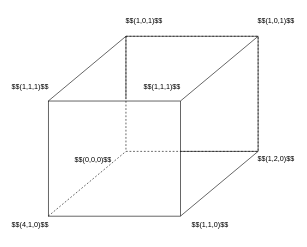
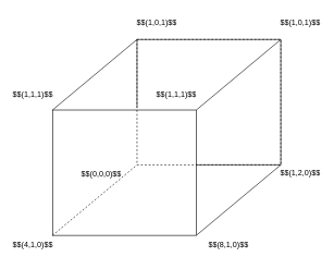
- <mxCell id="19" value="&lt;div&gt;$$(1,1,0)$$&lt;/div&gt;" style="text;strokeColor=none;align=center;fillColor=none;html=1;verticalAlign=middle;whiteSpace=wrap;rounded=0;" vertex="1" parent="2"><mxGeometry x="300" y="340" width="60" height="30" as="geometry" /></mxCell>
+ <mxCell id="19" value="&lt;div&gt;$$(8,1,0)$$&lt;/div&gt;" style="text;strokeColor=none;align=center;fillColor=none;html=1;verticalAlign=middle;whiteSpace=wrap;rounded=0;" vertex="1" parent="2"><mxGeometry x="300" y="340" width="60" height="30" as="geometry" /></mxCell>
